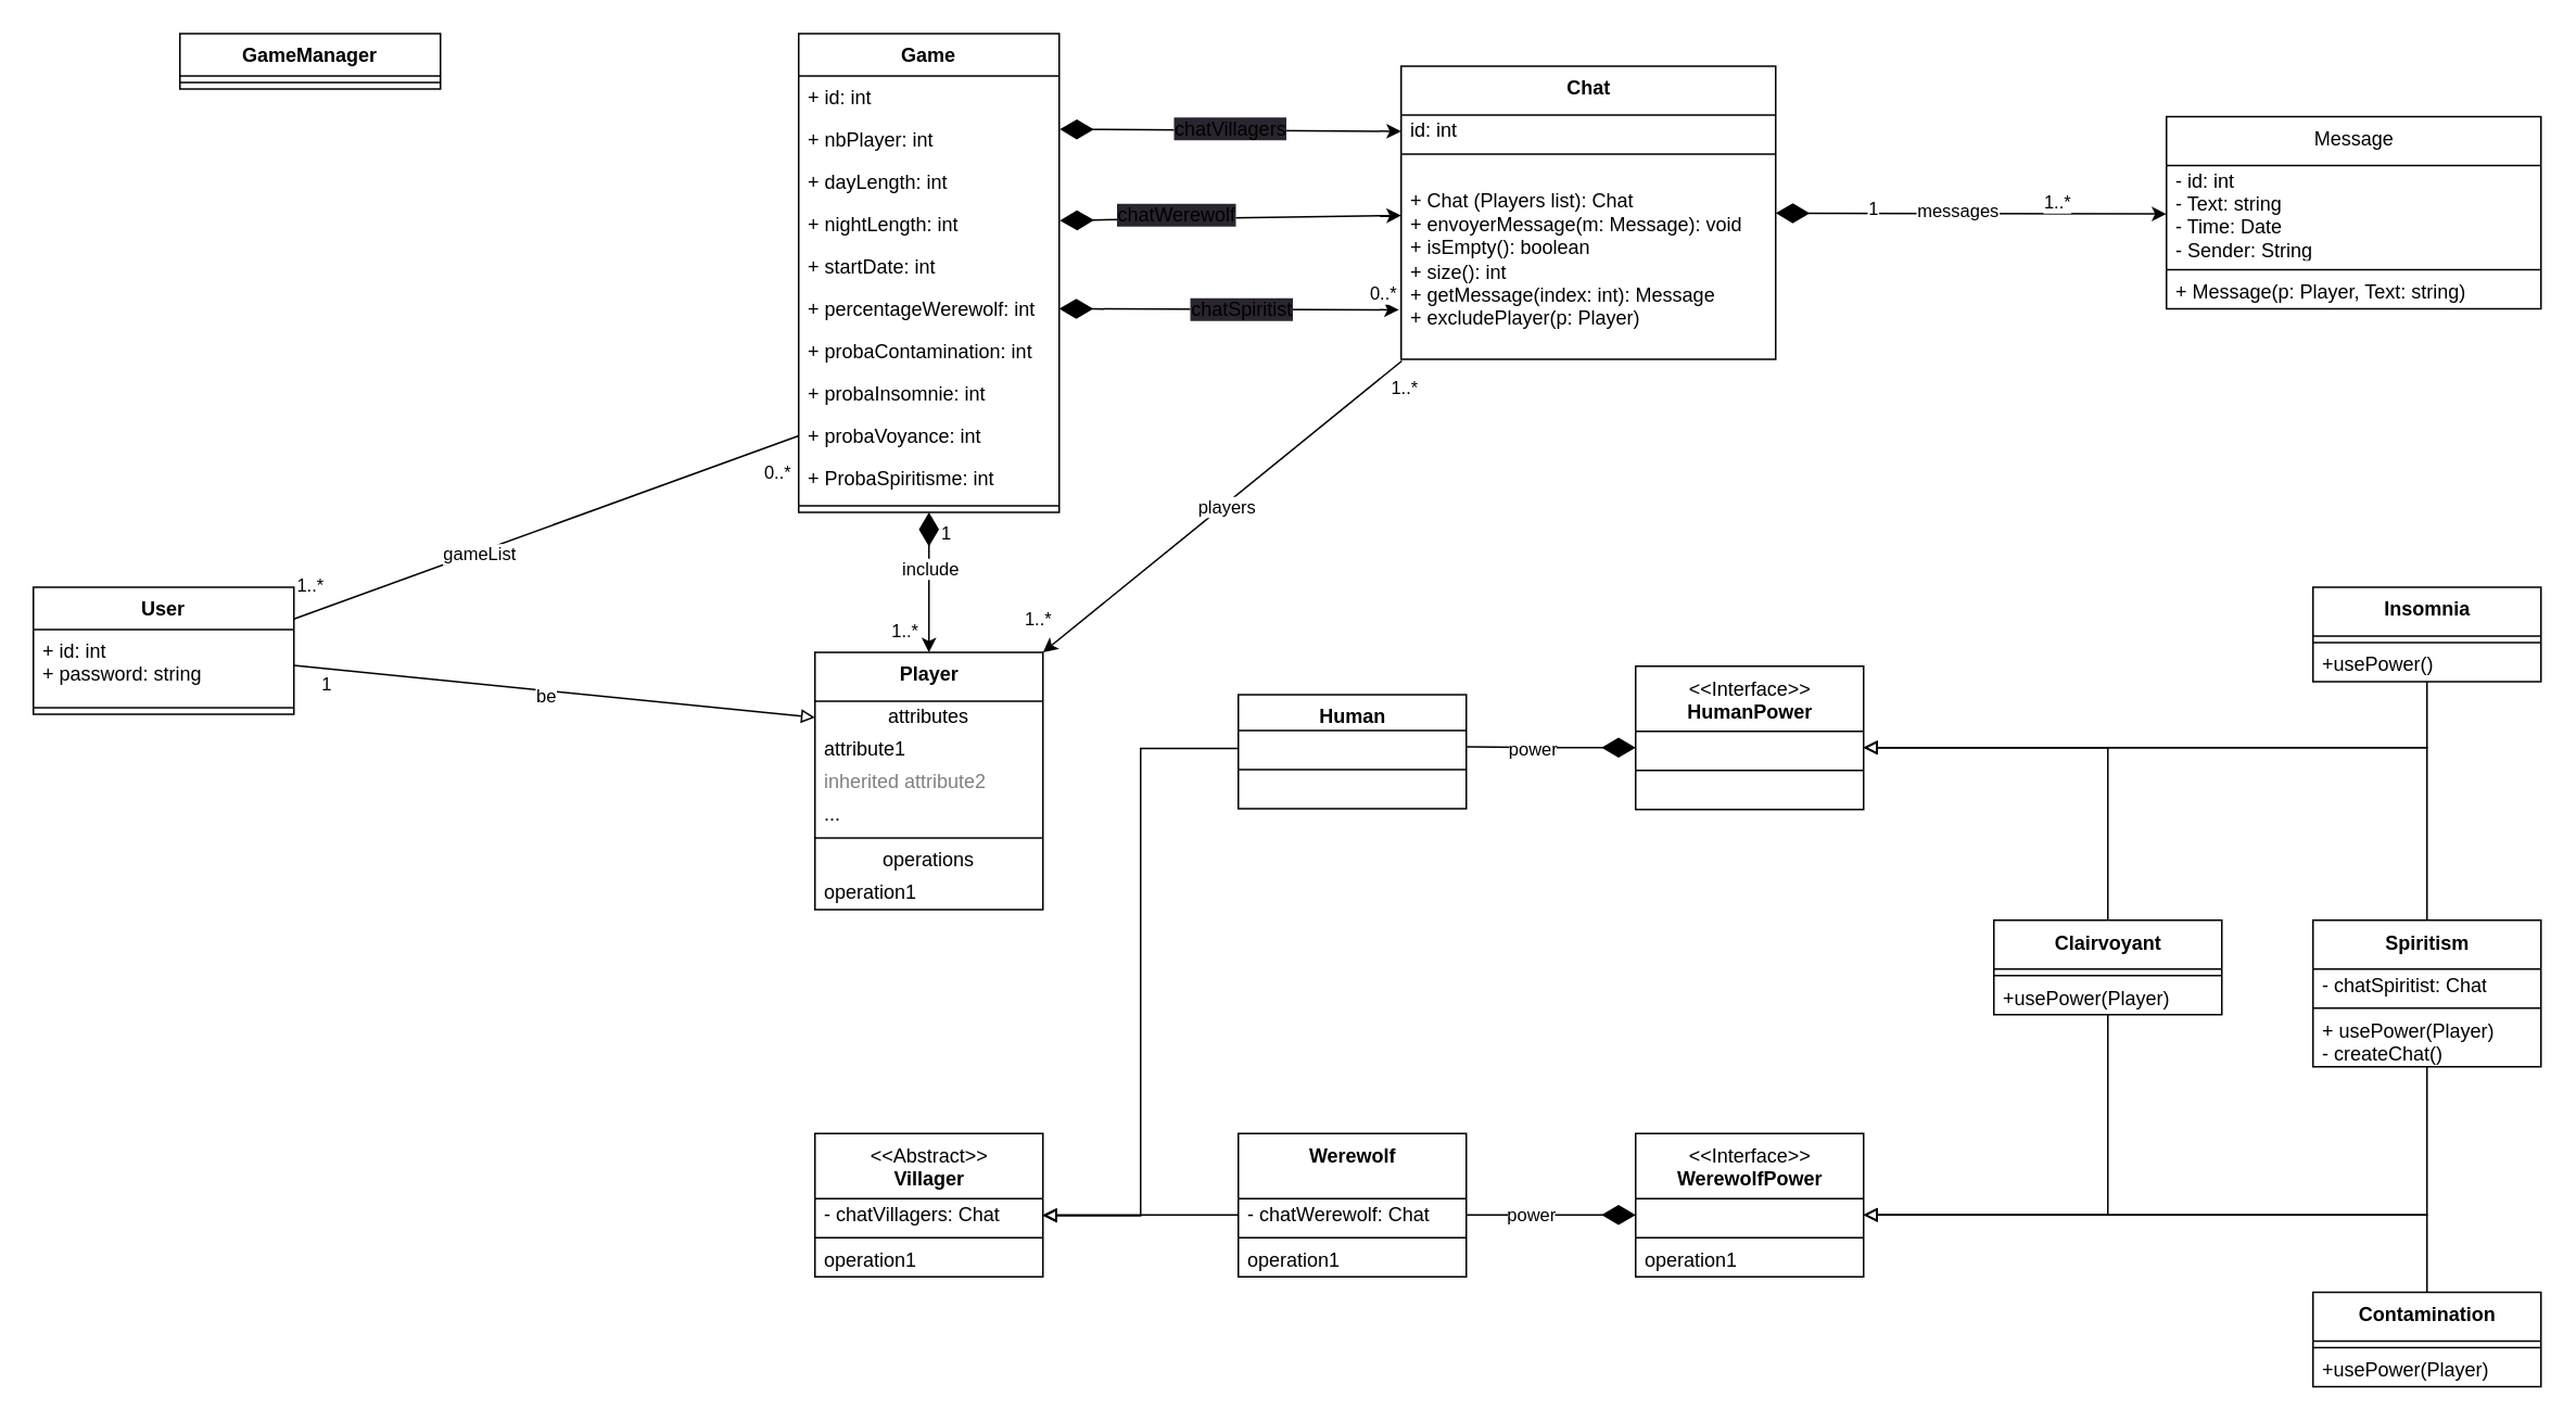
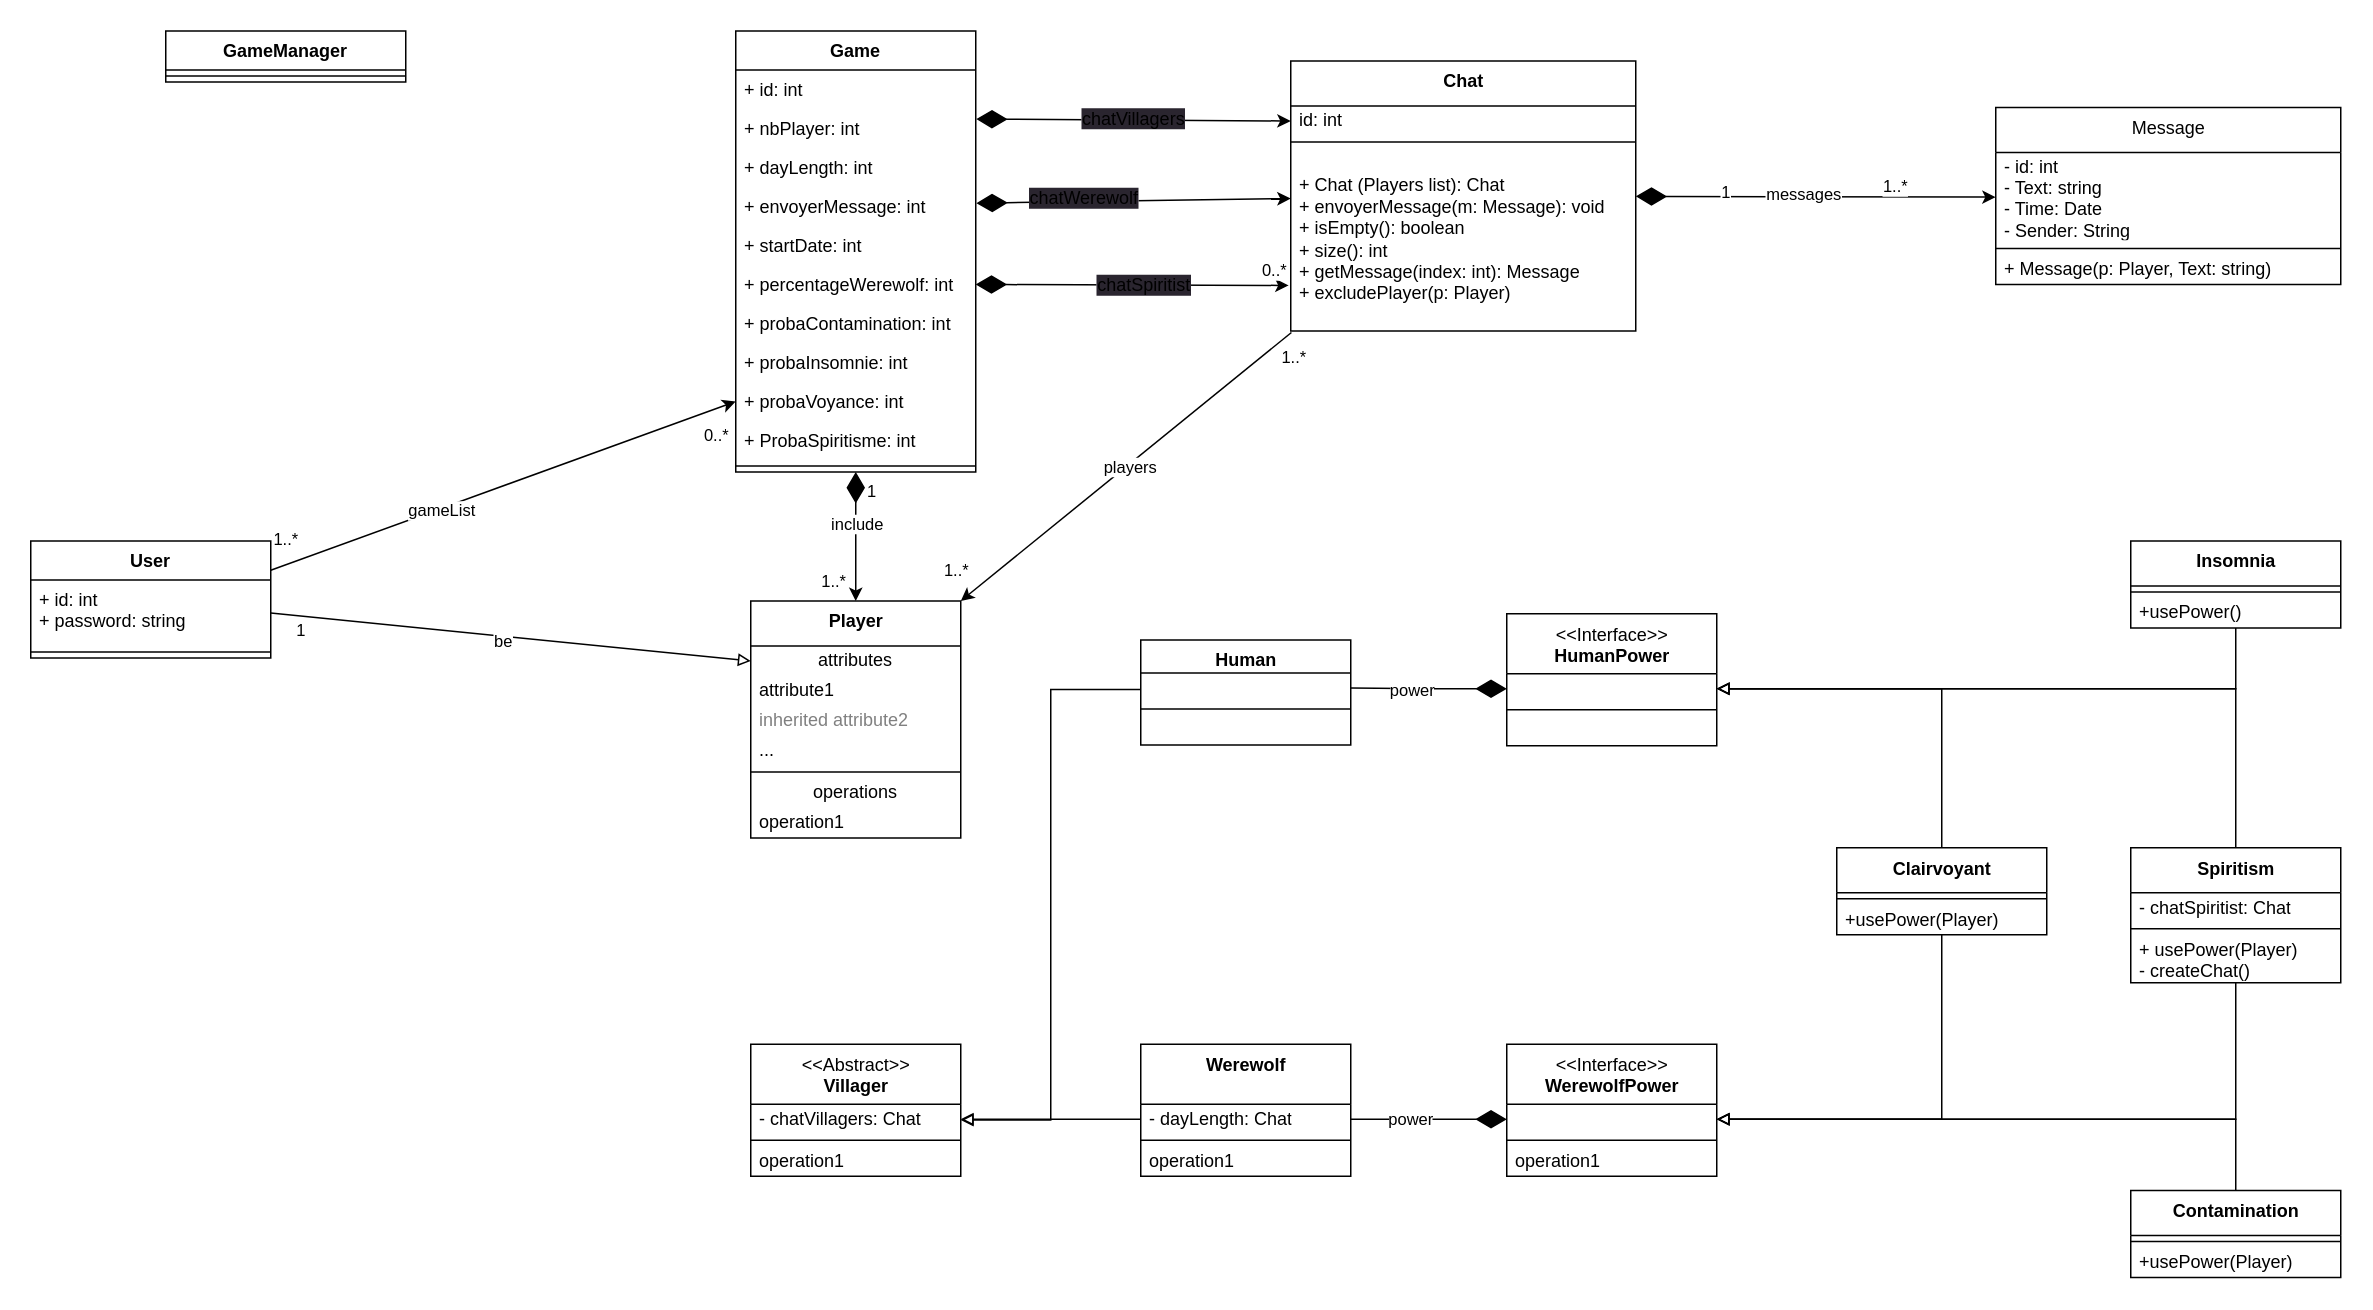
- <mxCell id="13" value="+ nightLength: int" style="text;strokeColor=none;fillColor=none;align=left;verticalAlign=top;spacingLeft=4;spacingRight=4;overflow=hidden;rotatable=0;points=[[0,0.5],[1,0.5]];portConstraint=eastwest;" parent="9" vertex="1"><mxGeometry y="104" width="160" height="26" as="geometry" /></mxCell>
+ <mxCell id="13" value="+ envoyerMessage: int" style="text;strokeColor=none;fillColor=none;align=left;verticalAlign=top;spacingLeft=4;spacingRight=4;overflow=hidden;rotatable=0;points=[[0,0.5],[1,0.5]];portConstraint=eastwest;" parent="9" vertex="1"><mxGeometry y="104" width="160" height="26" as="geometry" /></mxCell>
- <mxCell id="23" style="edgeStyle=none;html=1;exitX=1;exitY=0.25;exitDx=0;exitDy=0;entryX=0;entryY=0.5;entryDx=0;entryDy=0;endArrow=none;" parent="1" source="27" target="18" edge="1"><mxGeometry relative="1" as="geometry" /></mxCell>
+ <mxCell id="23" style="edgeStyle=none;html=1;exitX=1;exitY=0.25;exitDx=0;exitDy=0;entryX=0;entryY=0.5;entryDx=0;entryDy=0;" parent="1" source="27" target="18" edge="1"><mxGeometry relative="1" as="geometry" /></mxCell>
- <mxCell id="94" value="&lt;span style=&quot;text-align: center;&quot;&gt;-&amp;nbsp;&lt;/span&gt;&lt;span style=&quot;text-align: center;&quot;&gt;chatWerewolf: Chat&lt;/span&gt;" style="text;html=1;strokeColor=none;fillColor=none;align=left;verticalAlign=middle;spacingLeft=4;spacingRight=4;overflow=hidden;rotatable=0;points=[[0,0.5],[1,0.5]];portConstraint=eastwest;" parent="93" vertex="1"><mxGeometry y="40" width="140" height="20" as="geometry" /></mxCell>
+ <mxCell id="94" value="&lt;span style=&quot;text-align: center;&quot;&gt;-&amp;nbsp;&lt;/span&gt;&lt;span style=&quot;text-align: center;&quot;&gt;dayLength: Chat&lt;/span&gt;" style="text;html=1;strokeColor=none;fillColor=none;align=left;verticalAlign=middle;spacingLeft=4;spacingRight=4;overflow=hidden;rotatable=0;points=[[0,0.5],[1,0.5]];portConstraint=eastwest;" parent="93" vertex="1"><mxGeometry y="40" width="140" height="20" as="geometry" /></mxCell>
